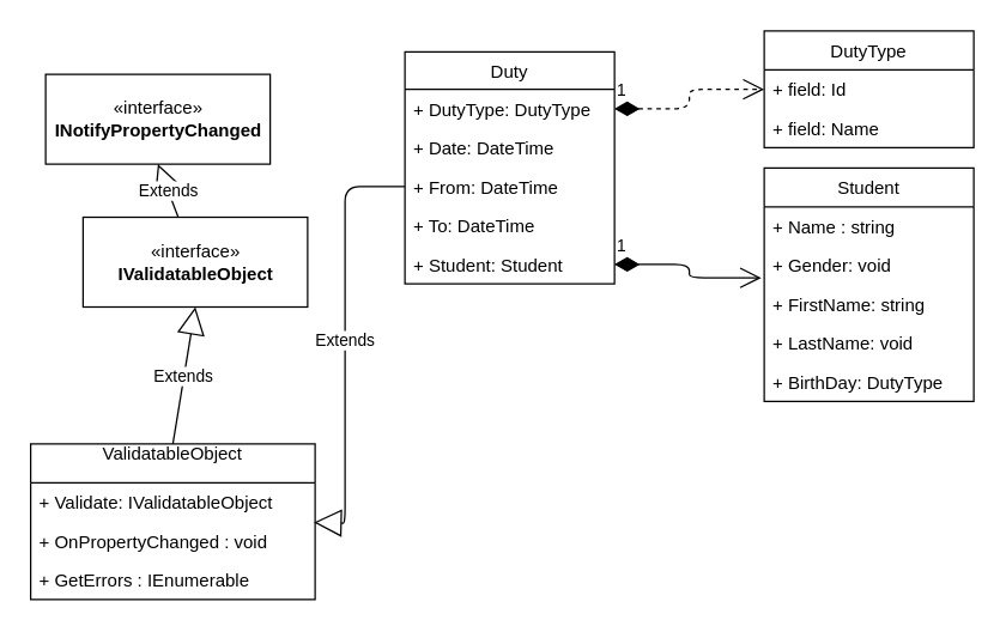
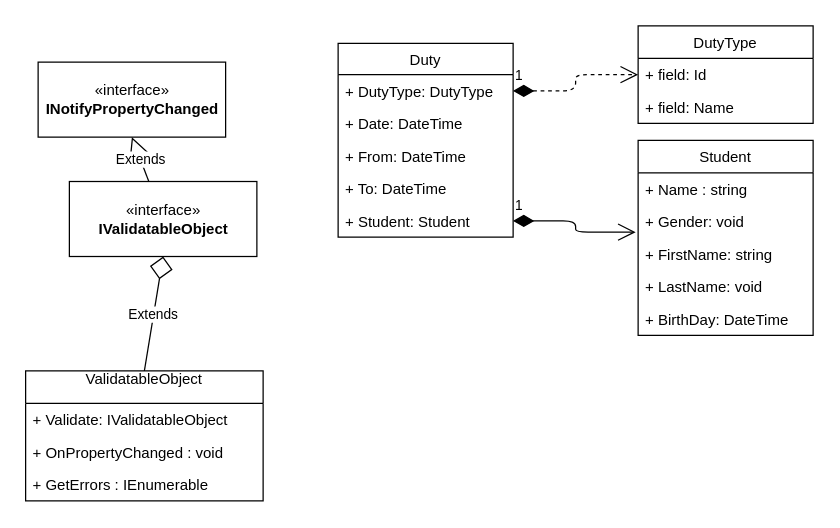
- <mxCell id="26" value="Extends" style="endArrow=block;endSize=16;endFill=0;html=1;entryX=0.996;entryY=0.019;entryDx=0;entryDy=0;entryPerimeter=0;exitX=0;exitY=0.5;exitDx=0;exitDy=0;" edge="1" parent="1" source="11" target="4"><mxGeometry width="160" relative="1" as="geometry"><mxPoint x="20" y="419" as="sourcePoint" /><mxPoint x="180" y="419" as="targetPoint" /><Array as="points"><mxPoint x="230" y="124" /><mxPoint x="230" y="349" /></Array></mxGeometry></mxCell>
- <mxCell id="25" value="Extends" style="endArrow=block;endSize=16;endFill=0;html=1;entryX=0.5;entryY=1;entryDx=0;entryDy=0;exitX=0.5;exitY=0;exitDx=0;exitDy=0;" edge="1" parent="1" source="2" target="7"><mxGeometry width="160" relative="1" as="geometry"><mxPoint x="121.505" y="169" as="sourcePoint" /><mxPoint x="125" y="99.333" as="targetPoint" /></mxGeometry></mxCell>
+ <mxCell id="25" value="Extends" style="endArrow=diamond;endSize=16;endFill=0;html=1;entryX=0.5;entryY=1;entryDx=0;entryDy=0;exitX=0.5;exitY=0;exitDx=0;exitDy=0;" edge="1" parent="1" source="2" target="7"><mxGeometry width="160" relative="1" as="geometry"><mxPoint x="121.505" y="169" as="sourcePoint" /><mxPoint x="125" y="99.333" as="targetPoint" /></mxGeometry></mxCell>
- <mxCell id="22" value="+ BirthDay: DutyType&#10;&#10;" style="text;strokeColor=none;fillColor=none;align=left;verticalAlign=top;spacingLeft=4;spacingRight=4;overflow=hidden;rotatable=0;points=[[0,0.5],[1,0.5]];portConstraint=eastwest;" vertex="1" parent="17"><mxGeometry y="130" width="140" height="26" as="geometry" /></mxCell>
+ <mxCell id="22" value="+ BirthDay: DateTime&#10;&#10;" style="text;strokeColor=none;fillColor=none;align=left;verticalAlign=top;spacingLeft=4;spacingRight=4;overflow=hidden;rotatable=0;points=[[0,0.5],[1,0.5]];portConstraint=eastwest;" vertex="1" parent="17"><mxGeometry y="130" width="140" height="26" as="geometry" /></mxCell>
